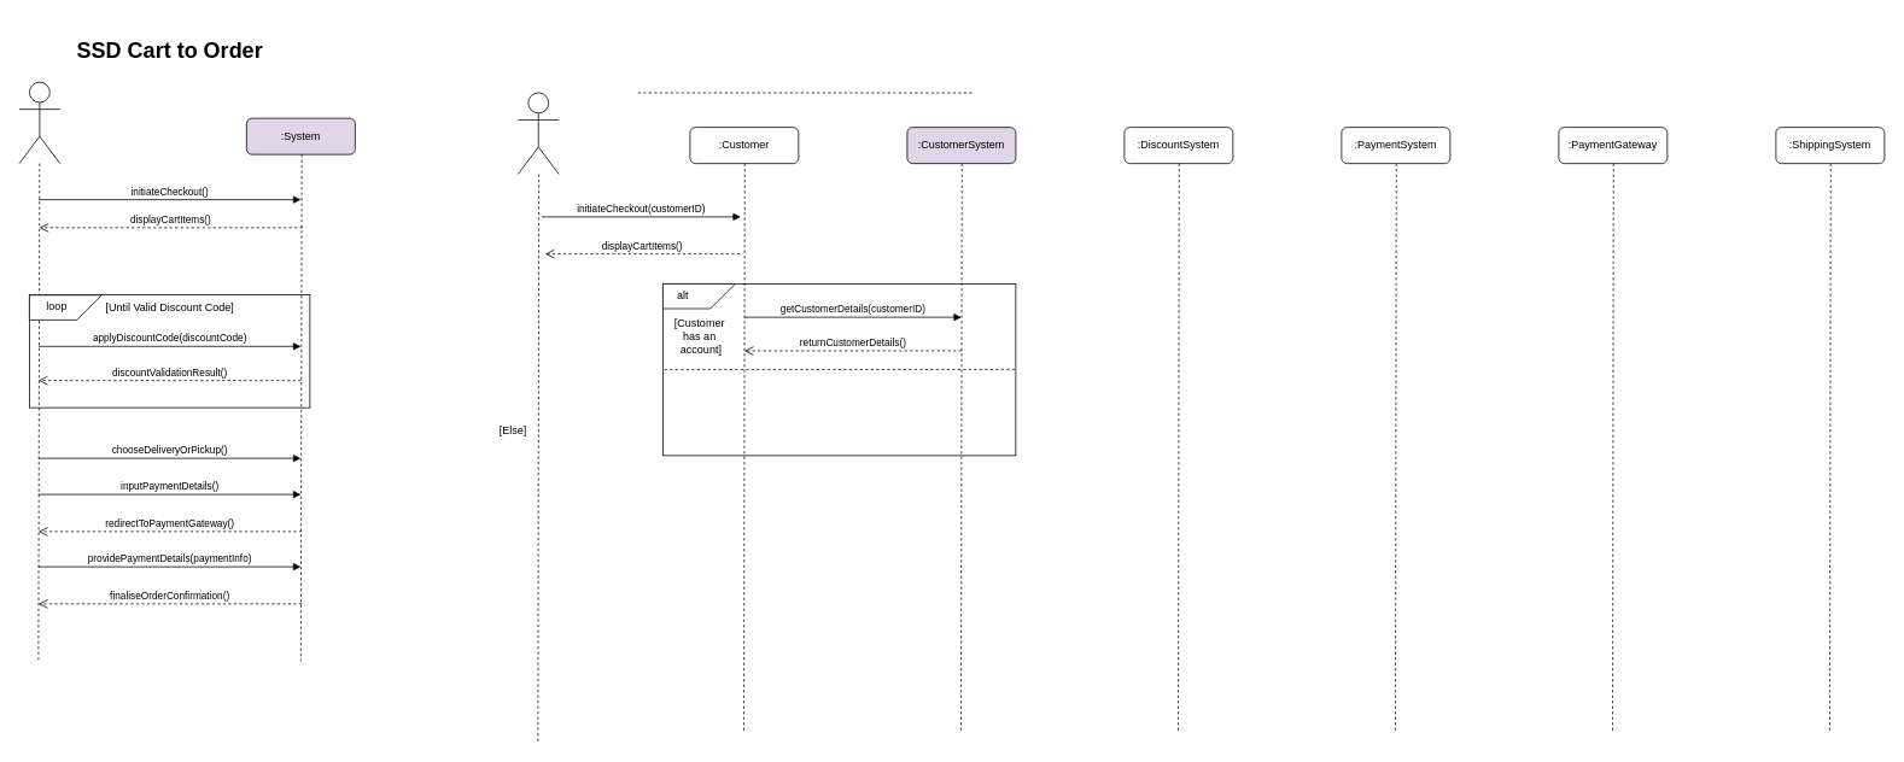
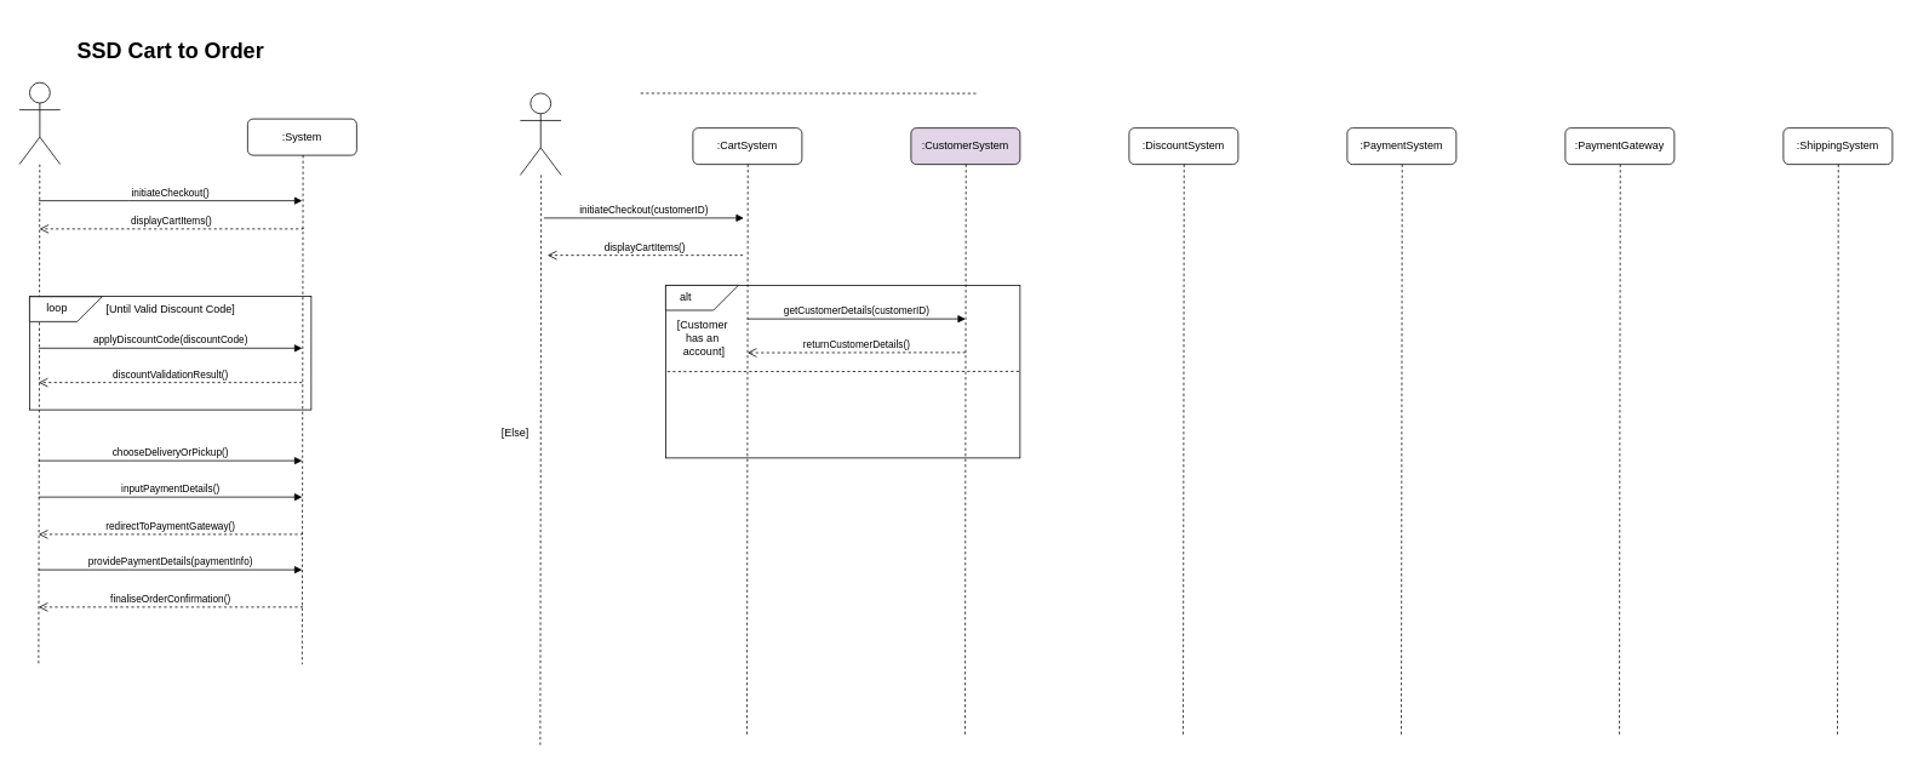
- <mxCell id="8" value=":System" style="rounded=1;whiteSpace=wrap;html=1;fillColor=#e1d5e7;" parent="1" vertex="1"><mxGeometry x="272" width="120" height="40" as="geometry" y="130" /></mxCell>
+ <mxCell id="8" value=":System" style="rounded=1;whiteSpace=wrap;html=1;" parent="1" vertex="1"><mxGeometry x="272" width="120" height="40" as="geometry" y="130" /></mxCell>
- <mxCell id="24" value=":Customer" style="rounded=1;whiteSpace=wrap;html=1;" parent="1" vertex="1"><mxGeometry x="762" y="140" width="120" height="40" as="geometry" /></mxCell>
+ <mxCell id="24" value=":CartSystem" style="rounded=1;whiteSpace=wrap;html=1;" parent="1" vertex="1"><mxGeometry x="762" y="140" width="120" height="40" as="geometry" /></mxCell>
